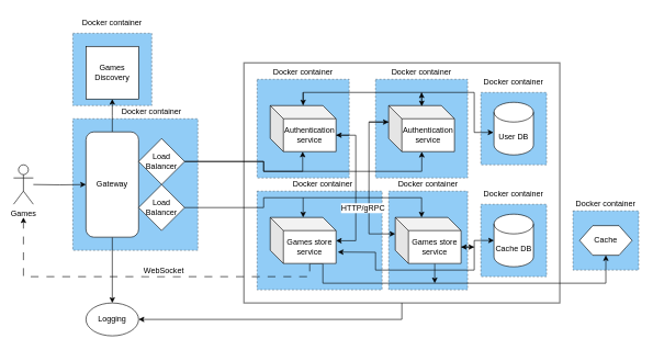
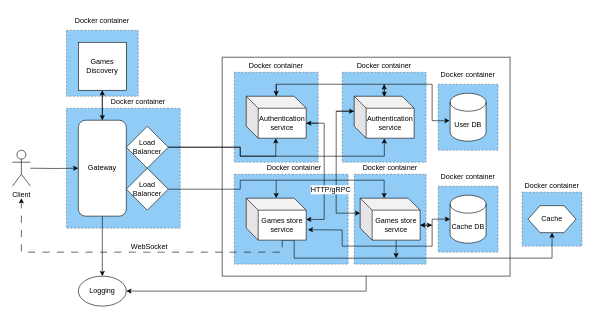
+ <mxCell id="33" style="edgeStyle=orthogonalEdgeStyle;rounded=0;orthogonalLoop=1;jettySize=auto;html=1;exitX=0.5;exitY=1;exitDx=0;exitDy=0;entryX=0.5;entryY=0;entryDx=0;entryDy=0;" parent="1" source="34" target="18" edge="1"><mxGeometry relative="1" as="geometry" /></mxCell>
- <mxCell id="15" value="Games" style="shape=umlActor;verticalLabelPosition=bottom;verticalAlign=top;html=1;outlineConnect=0;" parent="1" vertex="1"><mxGeometry x="20" y="250" width="30" height="60" as="geometry" /></mxCell>
+ <mxCell id="15" value="Client" style="shape=umlActor;verticalLabelPosition=bottom;verticalAlign=top;html=1;outlineConnect=0;" parent="1" vertex="1"><mxGeometry x="20" y="250" width="30" height="60" as="geometry" /></mxCell>
